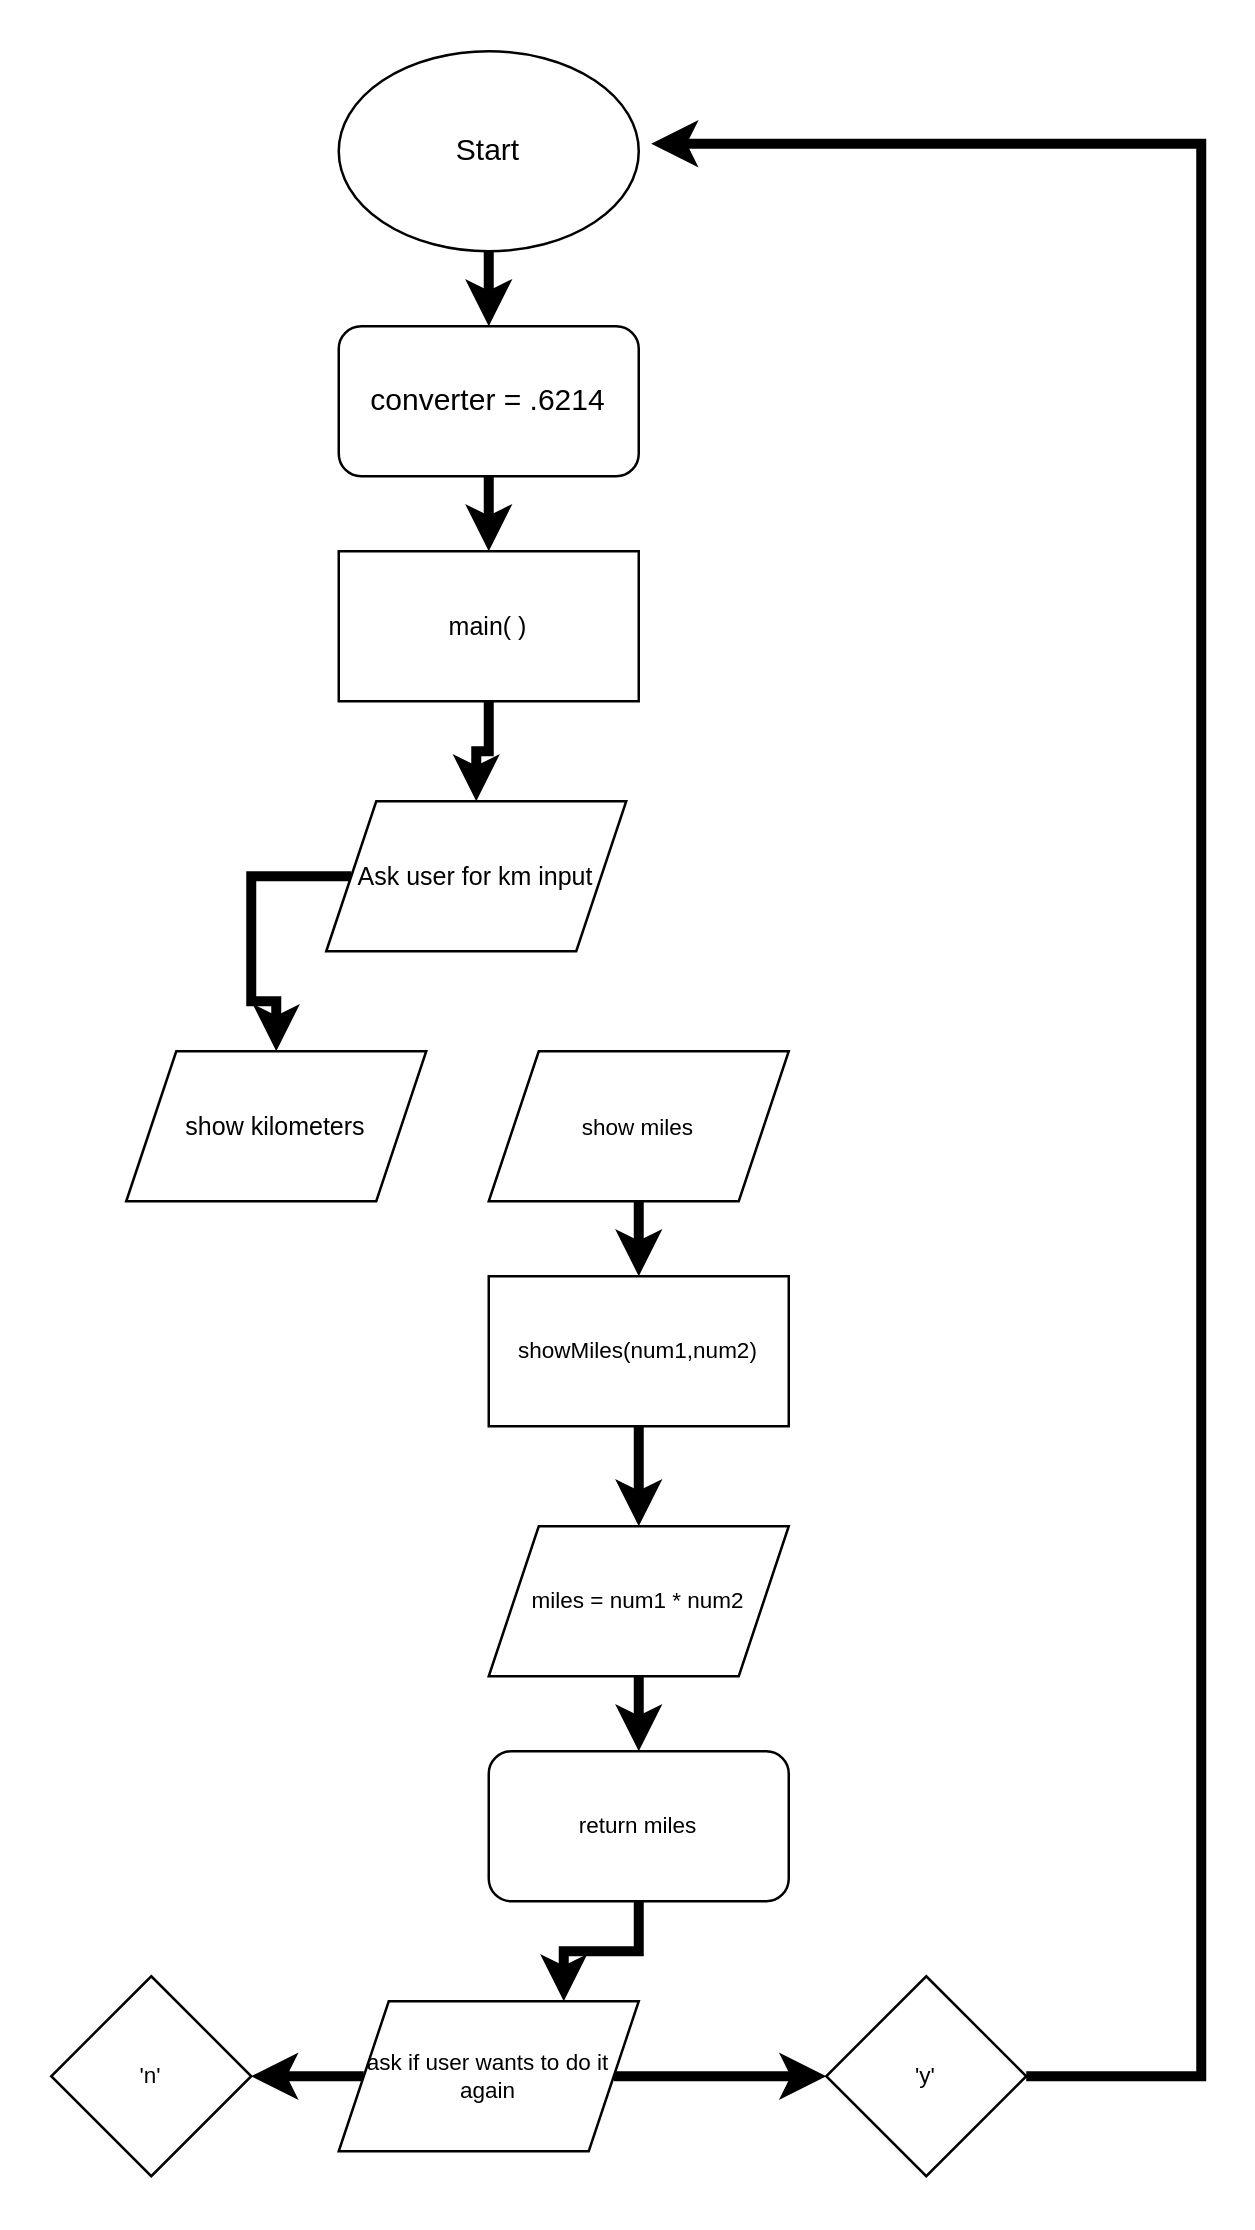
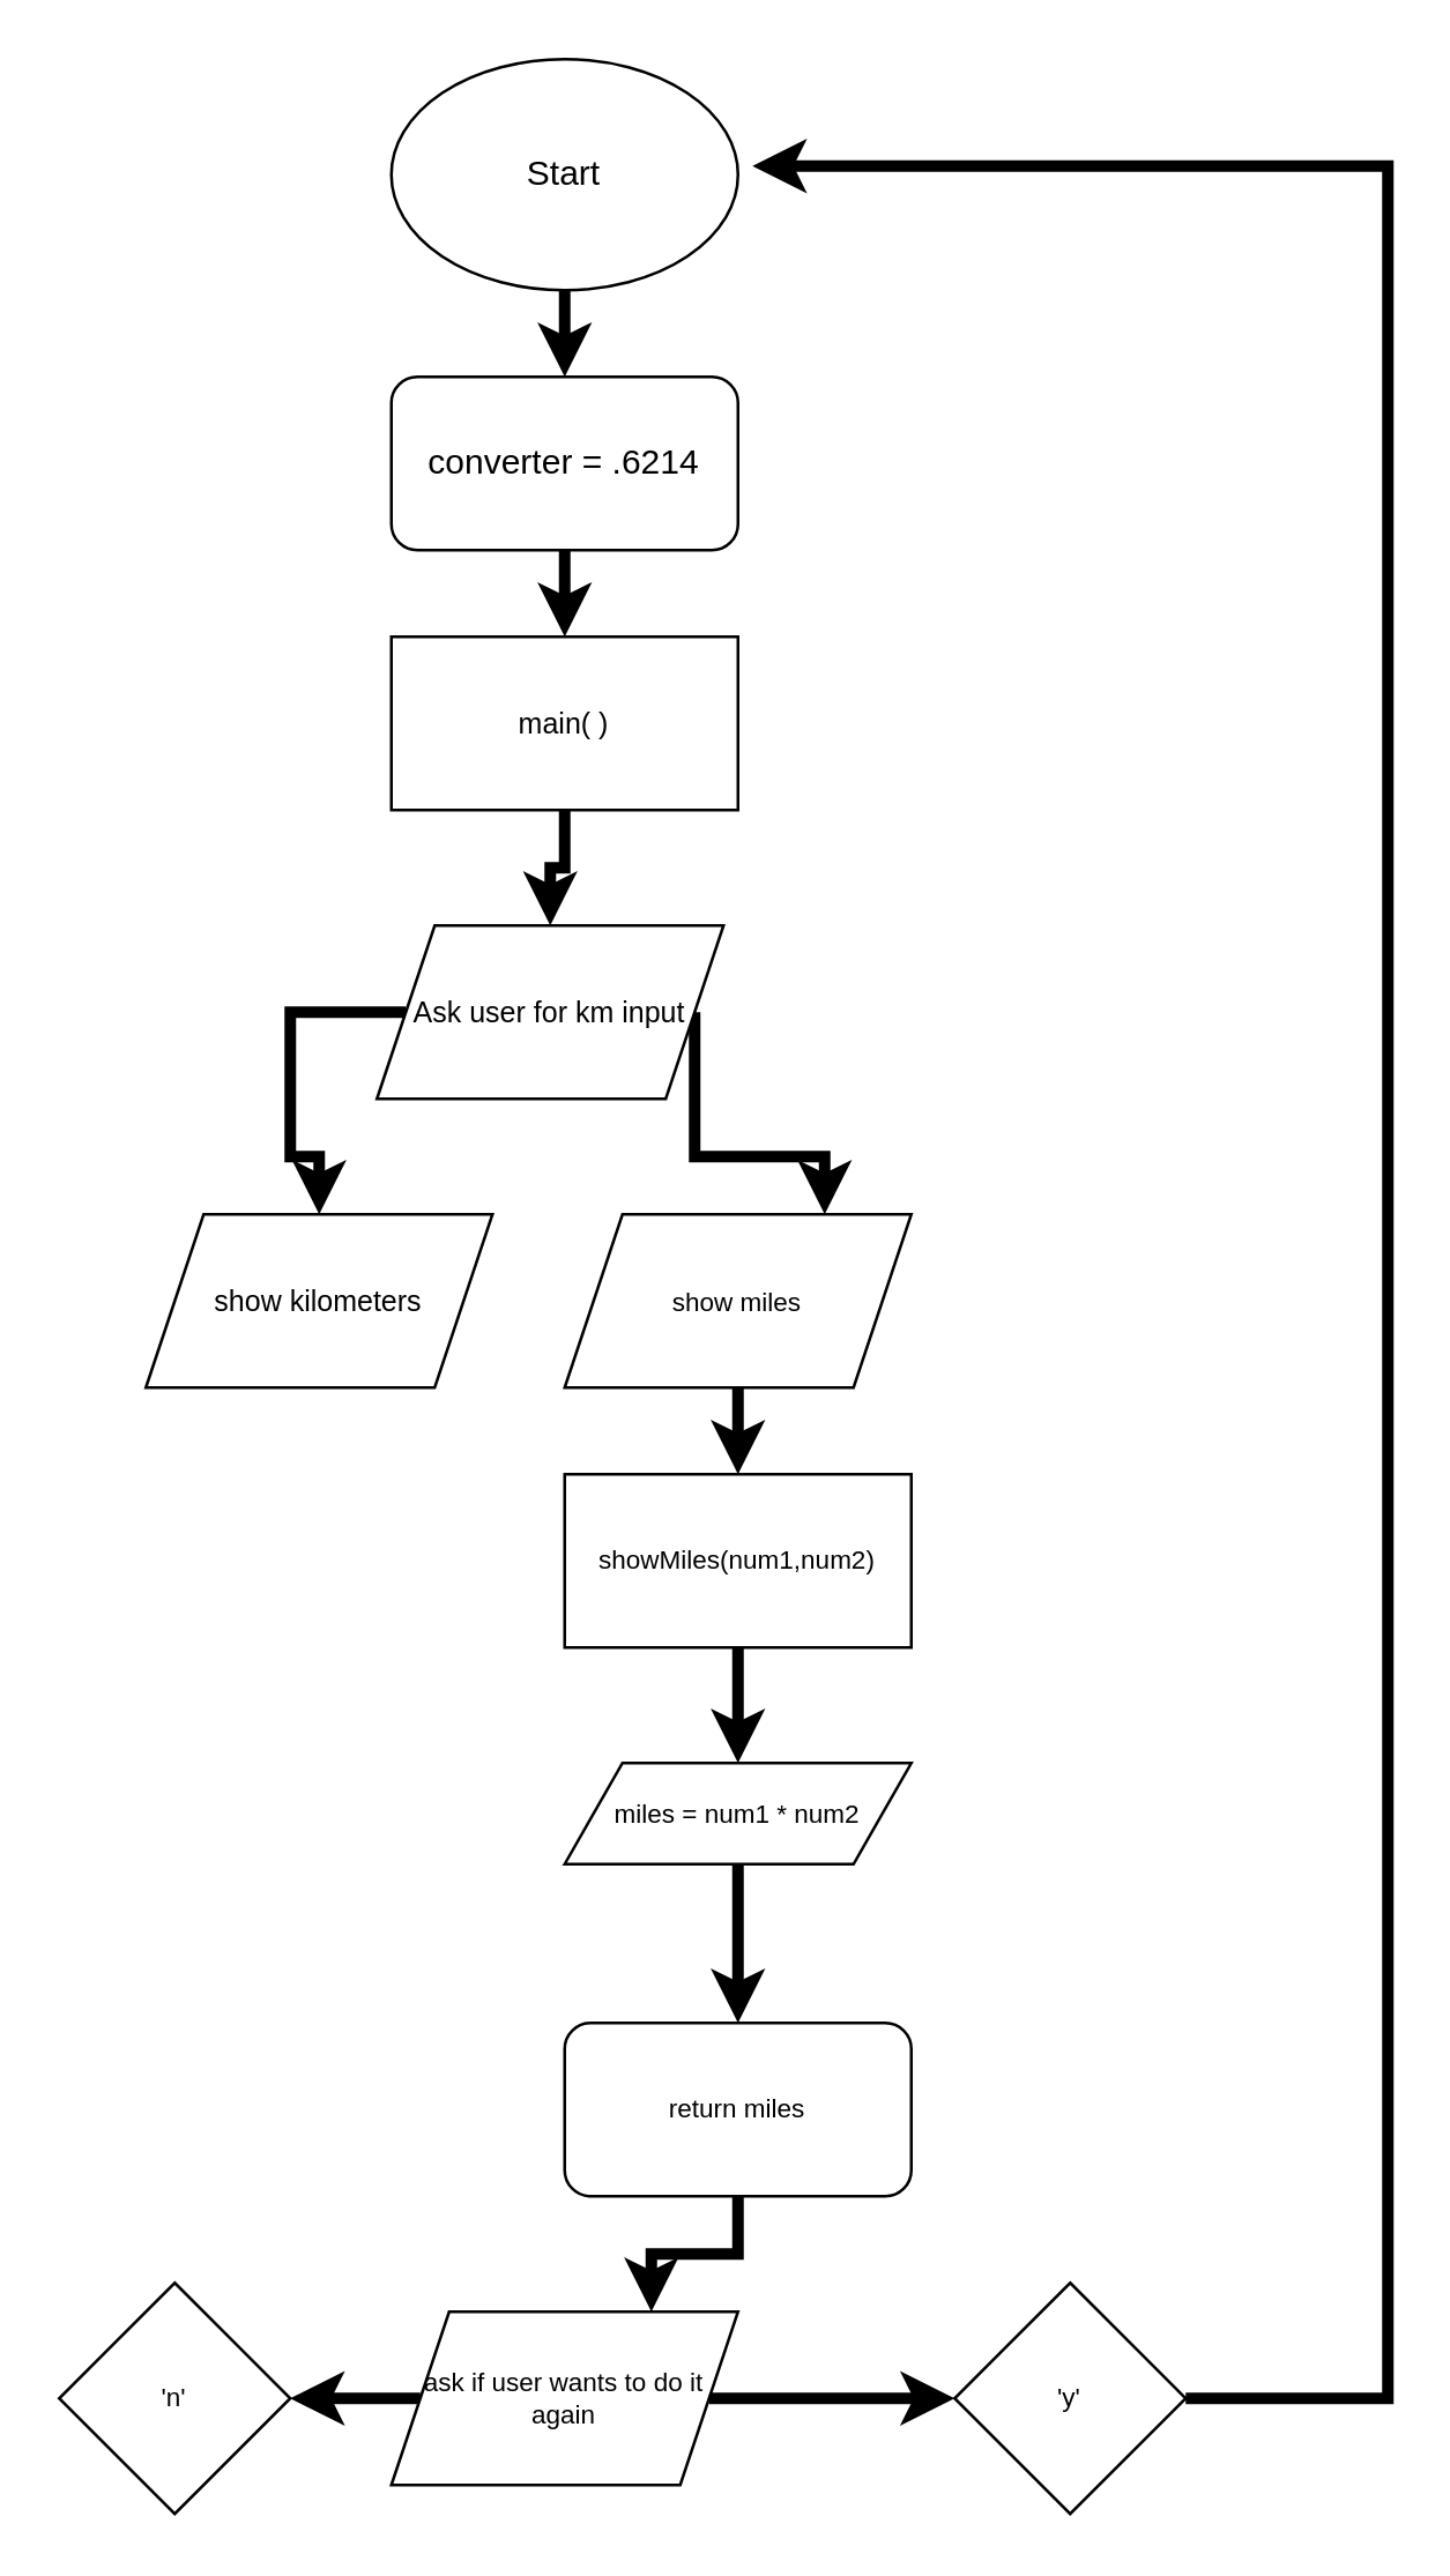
+ <mxCell id="6" style="edgeStyle=orthogonalEdgeStyle;rounded=0;orthogonalLoop=1;jettySize=auto;html=1;exitX=1;exitY=0.5;exitDx=0;exitDy=0;fontSize=9;strokeWidth=4;entryX=0.75;entryY=0;entryDx=0;entryDy=0;" edge="1" parent="1" source="8" target="13"><mxGeometry relative="1" as="geometry"><mxPoint x="290" y="410" as="targetPoint" /></mxGeometry></mxCell>
- <mxCell id="17" value="miles = num1 * num2" style="shape=parallelogram;perimeter=parallelogramPerimeter;whiteSpace=wrap;html=1;fixedSize=1;fontSize=9;" vertex="1" parent="1"><mxGeometry x="195" y="610" width="120" height="60" as="geometry" /></mxCell>
+ <mxCell id="17" value="miles = num1 * num2" style="shape=parallelogram;perimeter=parallelogramPerimeter;whiteSpace=wrap;html=1;fixedSize=1;fontSize=9;" vertex="1" parent="1"><mxGeometry x="195" y="610" width="120" height="35" as="geometry" /></mxCell>
